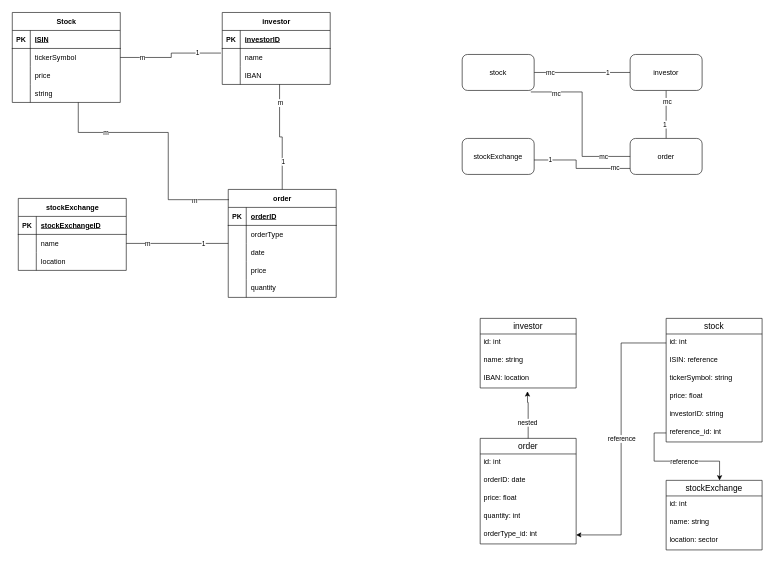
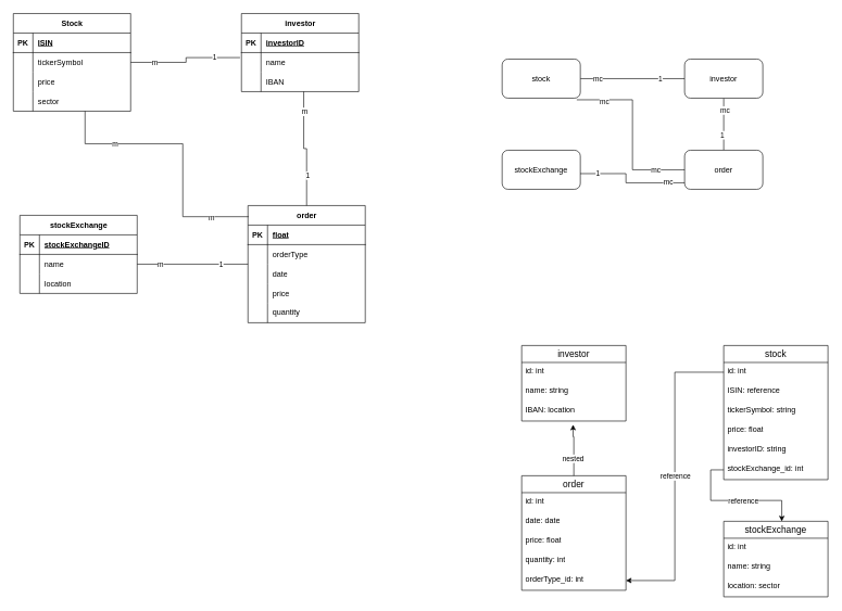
- <mxCell id="14" value="string" style="shape=partialRectangle;connectable=0;fillColor=none;top=0;left=0;bottom=0;right=0;align=left;spacingLeft=6;overflow=hidden;whiteSpace=wrap;html=1;" vertex="1" parent="12"><mxGeometry x="30" width="150" height="30" as="geometry"><mxRectangle width="150" height="30" as="alternateBounds" /></mxGeometry></mxCell>
+ <mxCell id="14" value="sector" style="shape=partialRectangle;connectable=0;fillColor=none;top=0;left=0;bottom=0;right=0;align=left;spacingLeft=6;overflow=hidden;whiteSpace=wrap;html=1;" vertex="1" parent="12"><mxGeometry x="30" width="150" height="30" as="geometry"><mxRectangle width="150" height="30" as="alternateBounds" /></mxGeometry></mxCell>
- <mxCell id="41" value="orderID" style="shape=partialRectangle;connectable=0;fillColor=none;top=0;left=0;bottom=0;right=0;align=left;spacingLeft=6;fontStyle=5;overflow=hidden;whiteSpace=wrap;html=1;" vertex="1" parent="39"><mxGeometry x="30" width="150" height="30" as="geometry"><mxRectangle width="150" height="30" as="alternateBounds" /></mxGeometry></mxCell>
+ <mxCell id="41" value="float" style="shape=partialRectangle;connectable=0;fillColor=none;top=0;left=0;bottom=0;right=0;align=left;spacingLeft=6;fontStyle=5;overflow=hidden;whiteSpace=wrap;html=1;" vertex="1" parent="39"><mxGeometry x="30" width="150" height="30" as="geometry"><mxRectangle width="150" height="30" as="alternateBounds" /></mxGeometry></mxCell>
- <mxCell id="97" value="reference_id: int" style="text;strokeColor=none;fillColor=none;spacingLeft=4;spacingRight=4;overflow=hidden;rotatable=0;points=[[0,0.5],[1,0.5]];portConstraint=eastwest;fontSize=12;whiteSpace=wrap;html=1;" vertex="1" parent="91"><mxGeometry y="176" width="160" height="30" as="geometry" /></mxCell>
+ <mxCell id="97" value="stockExchange_id: int" style="text;strokeColor=none;fillColor=none;spacingLeft=4;spacingRight=4;overflow=hidden;rotatable=0;points=[[0,0.5],[1,0.5]];portConstraint=eastwest;fontSize=12;whiteSpace=wrap;html=1;" vertex="1" parent="91"><mxGeometry y="176" width="160" height="30" as="geometry" /></mxCell>
- <mxCell id="85" value="orderID: date" style="text;strokeColor=none;fillColor=none;spacingLeft=4;spacingRight=4;overflow=hidden;rotatable=0;points=[[0,0.5],[1,0.5]];portConstraint=eastwest;fontSize=12;whiteSpace=wrap;html=1;" vertex="1" parent="83"><mxGeometry y="56" width="160" height="30" as="geometry" /></mxCell>
+ <mxCell id="85" value="date: date" style="text;strokeColor=none;fillColor=none;spacingLeft=4;spacingRight=4;overflow=hidden;rotatable=0;points=[[0,0.5],[1,0.5]];portConstraint=eastwest;fontSize=12;whiteSpace=wrap;html=1;" vertex="1" parent="83"><mxGeometry y="56" width="160" height="30" as="geometry" /></mxCell>
